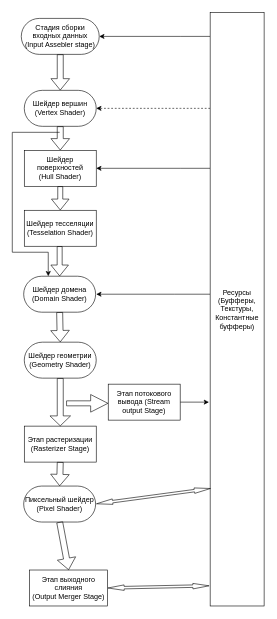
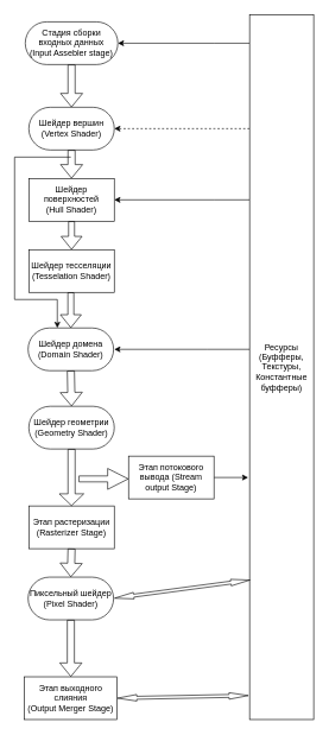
- <mxCell id="11" value="Этап выходного слияния&lt;br&gt;(Output Merger Stage)" style="rounded=0;whiteSpace=wrap;html=1;" vertex="1" parent="1"><mxGeometry x="49" y="950" width="130" height="60" as="geometry" /></mxCell>
+ <mxCell id="11" value="Этап выходного слияния&lt;br&gt;(Output Merger Stage)" style="rounded=0;whiteSpace=wrap;html=1;" vertex="1" parent="1"><mxGeometry x="34" y="950" width="130" height="60" as="geometry" /></mxCell>
